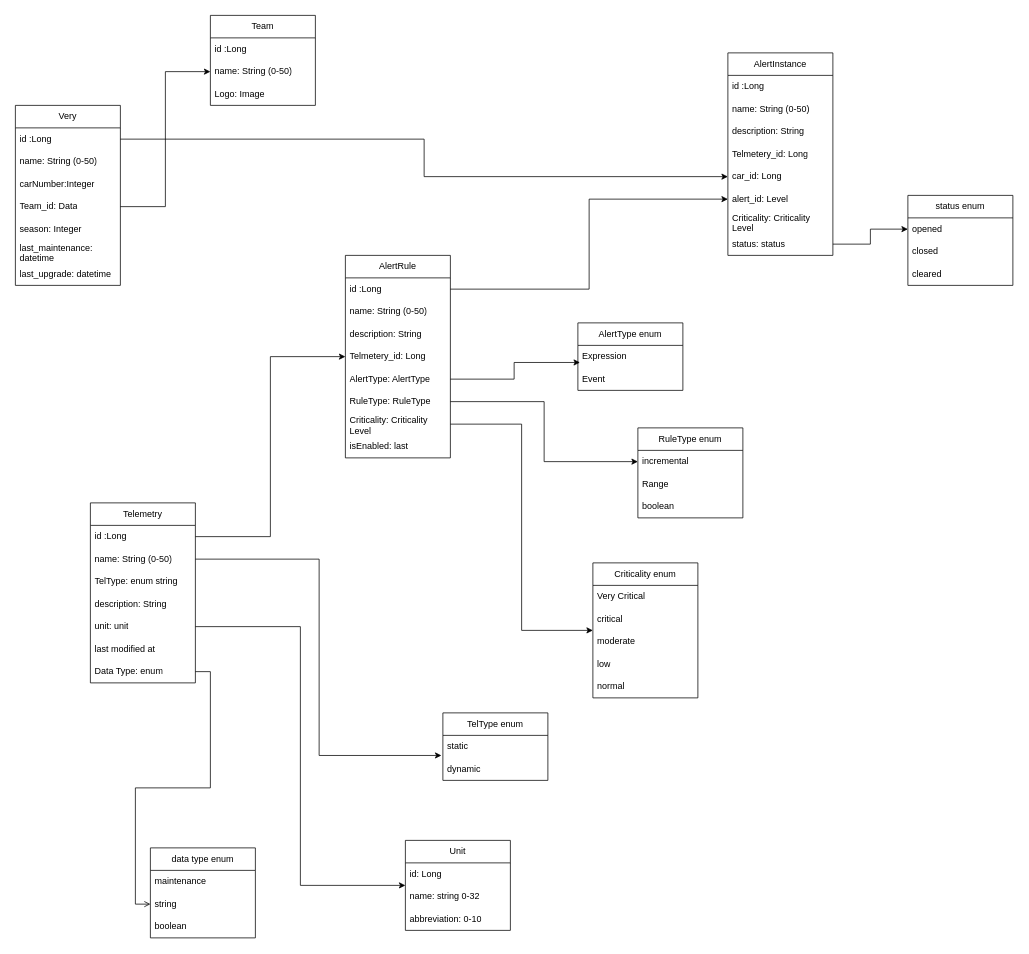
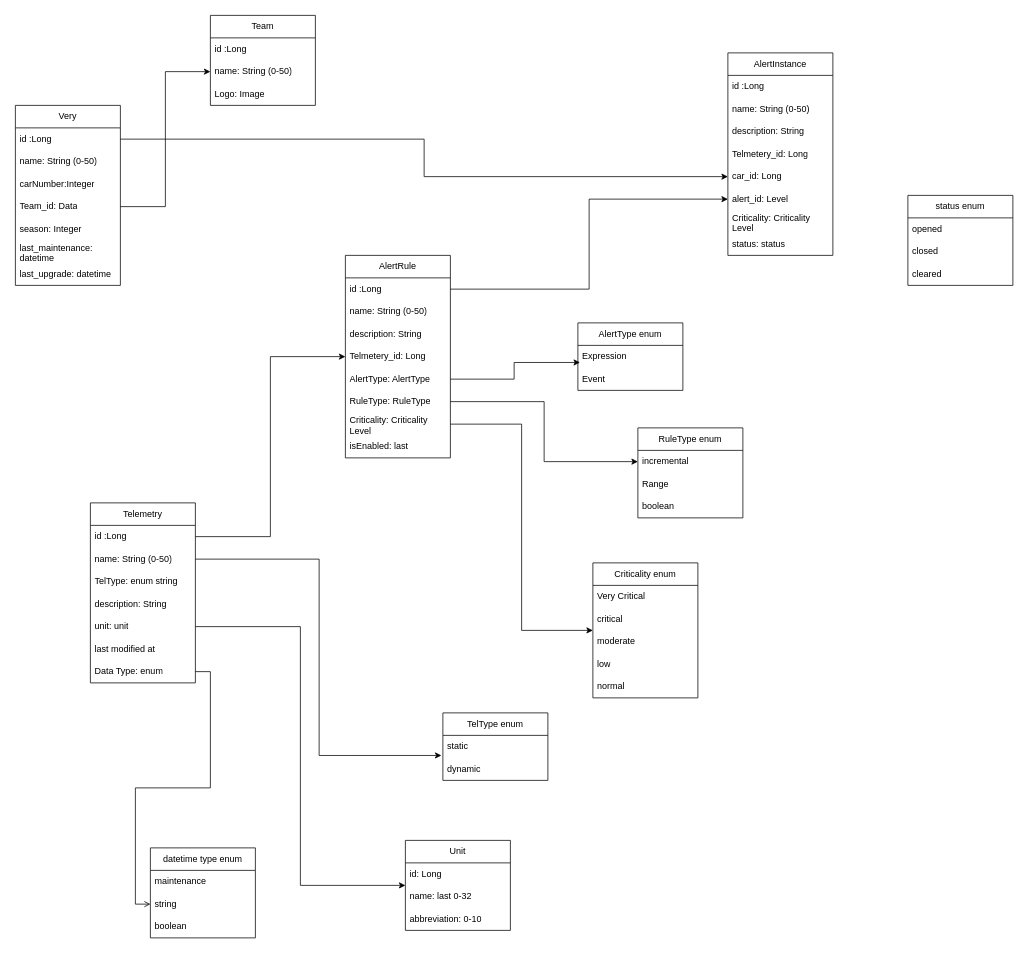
- <mxCell id="63" style="edgeStyle=orthogonalEdgeStyle;rounded=0;orthogonalLoop=1;jettySize=auto;html=1;entryX=0;entryY=0.5;entryDx=0;entryDy=0;" edge="1" parent="1" source="58" target="60"><mxGeometry relative="1" as="geometry" /></mxCell>
- <mxCell id="14" value="data type enum" style="swimlane;fontStyle=0;childLayout=stackLayout;horizontal=1;startSize=30;horizontalStack=0;resizeParent=1;resizeParentMax=0;resizeLast=0;collapsible=1;marginBottom=0;whiteSpace=wrap;html=1;" vertex="1" parent="1"><mxGeometry x="200" y="1130" width="140" height="120" as="geometry" /></mxCell>
+ <mxCell id="14" value="datetime type enum" style="swimlane;fontStyle=0;childLayout=stackLayout;horizontal=1;startSize=30;horizontalStack=0;resizeParent=1;resizeParentMax=0;resizeLast=0;collapsible=1;marginBottom=0;whiteSpace=wrap;html=1;" vertex="1" parent="1"><mxGeometry x="200" y="1130" width="140" height="120" as="geometry" /></mxCell>
- <mxCell id="21" value="name: string 0-32" style="text;strokeColor=none;fillColor=none;align=left;verticalAlign=middle;spacingLeft=4;spacingRight=4;overflow=hidden;points=[[0,0.5],[1,0.5]];portConstraint=eastwest;rotatable=0;whiteSpace=wrap;html=1;" vertex="1" parent="19"><mxGeometry y="60" width="140" height="30" as="geometry" /></mxCell>
+ <mxCell id="21" value="name: last 0-32" style="text;strokeColor=none;fillColor=none;align=left;verticalAlign=middle;spacingLeft=4;spacingRight=4;overflow=hidden;points=[[0,0.5],[1,0.5]];portConstraint=eastwest;rotatable=0;whiteSpace=wrap;html=1;" vertex="1" parent="19"><mxGeometry y="60" width="140" height="30" as="geometry" /></mxCell>
